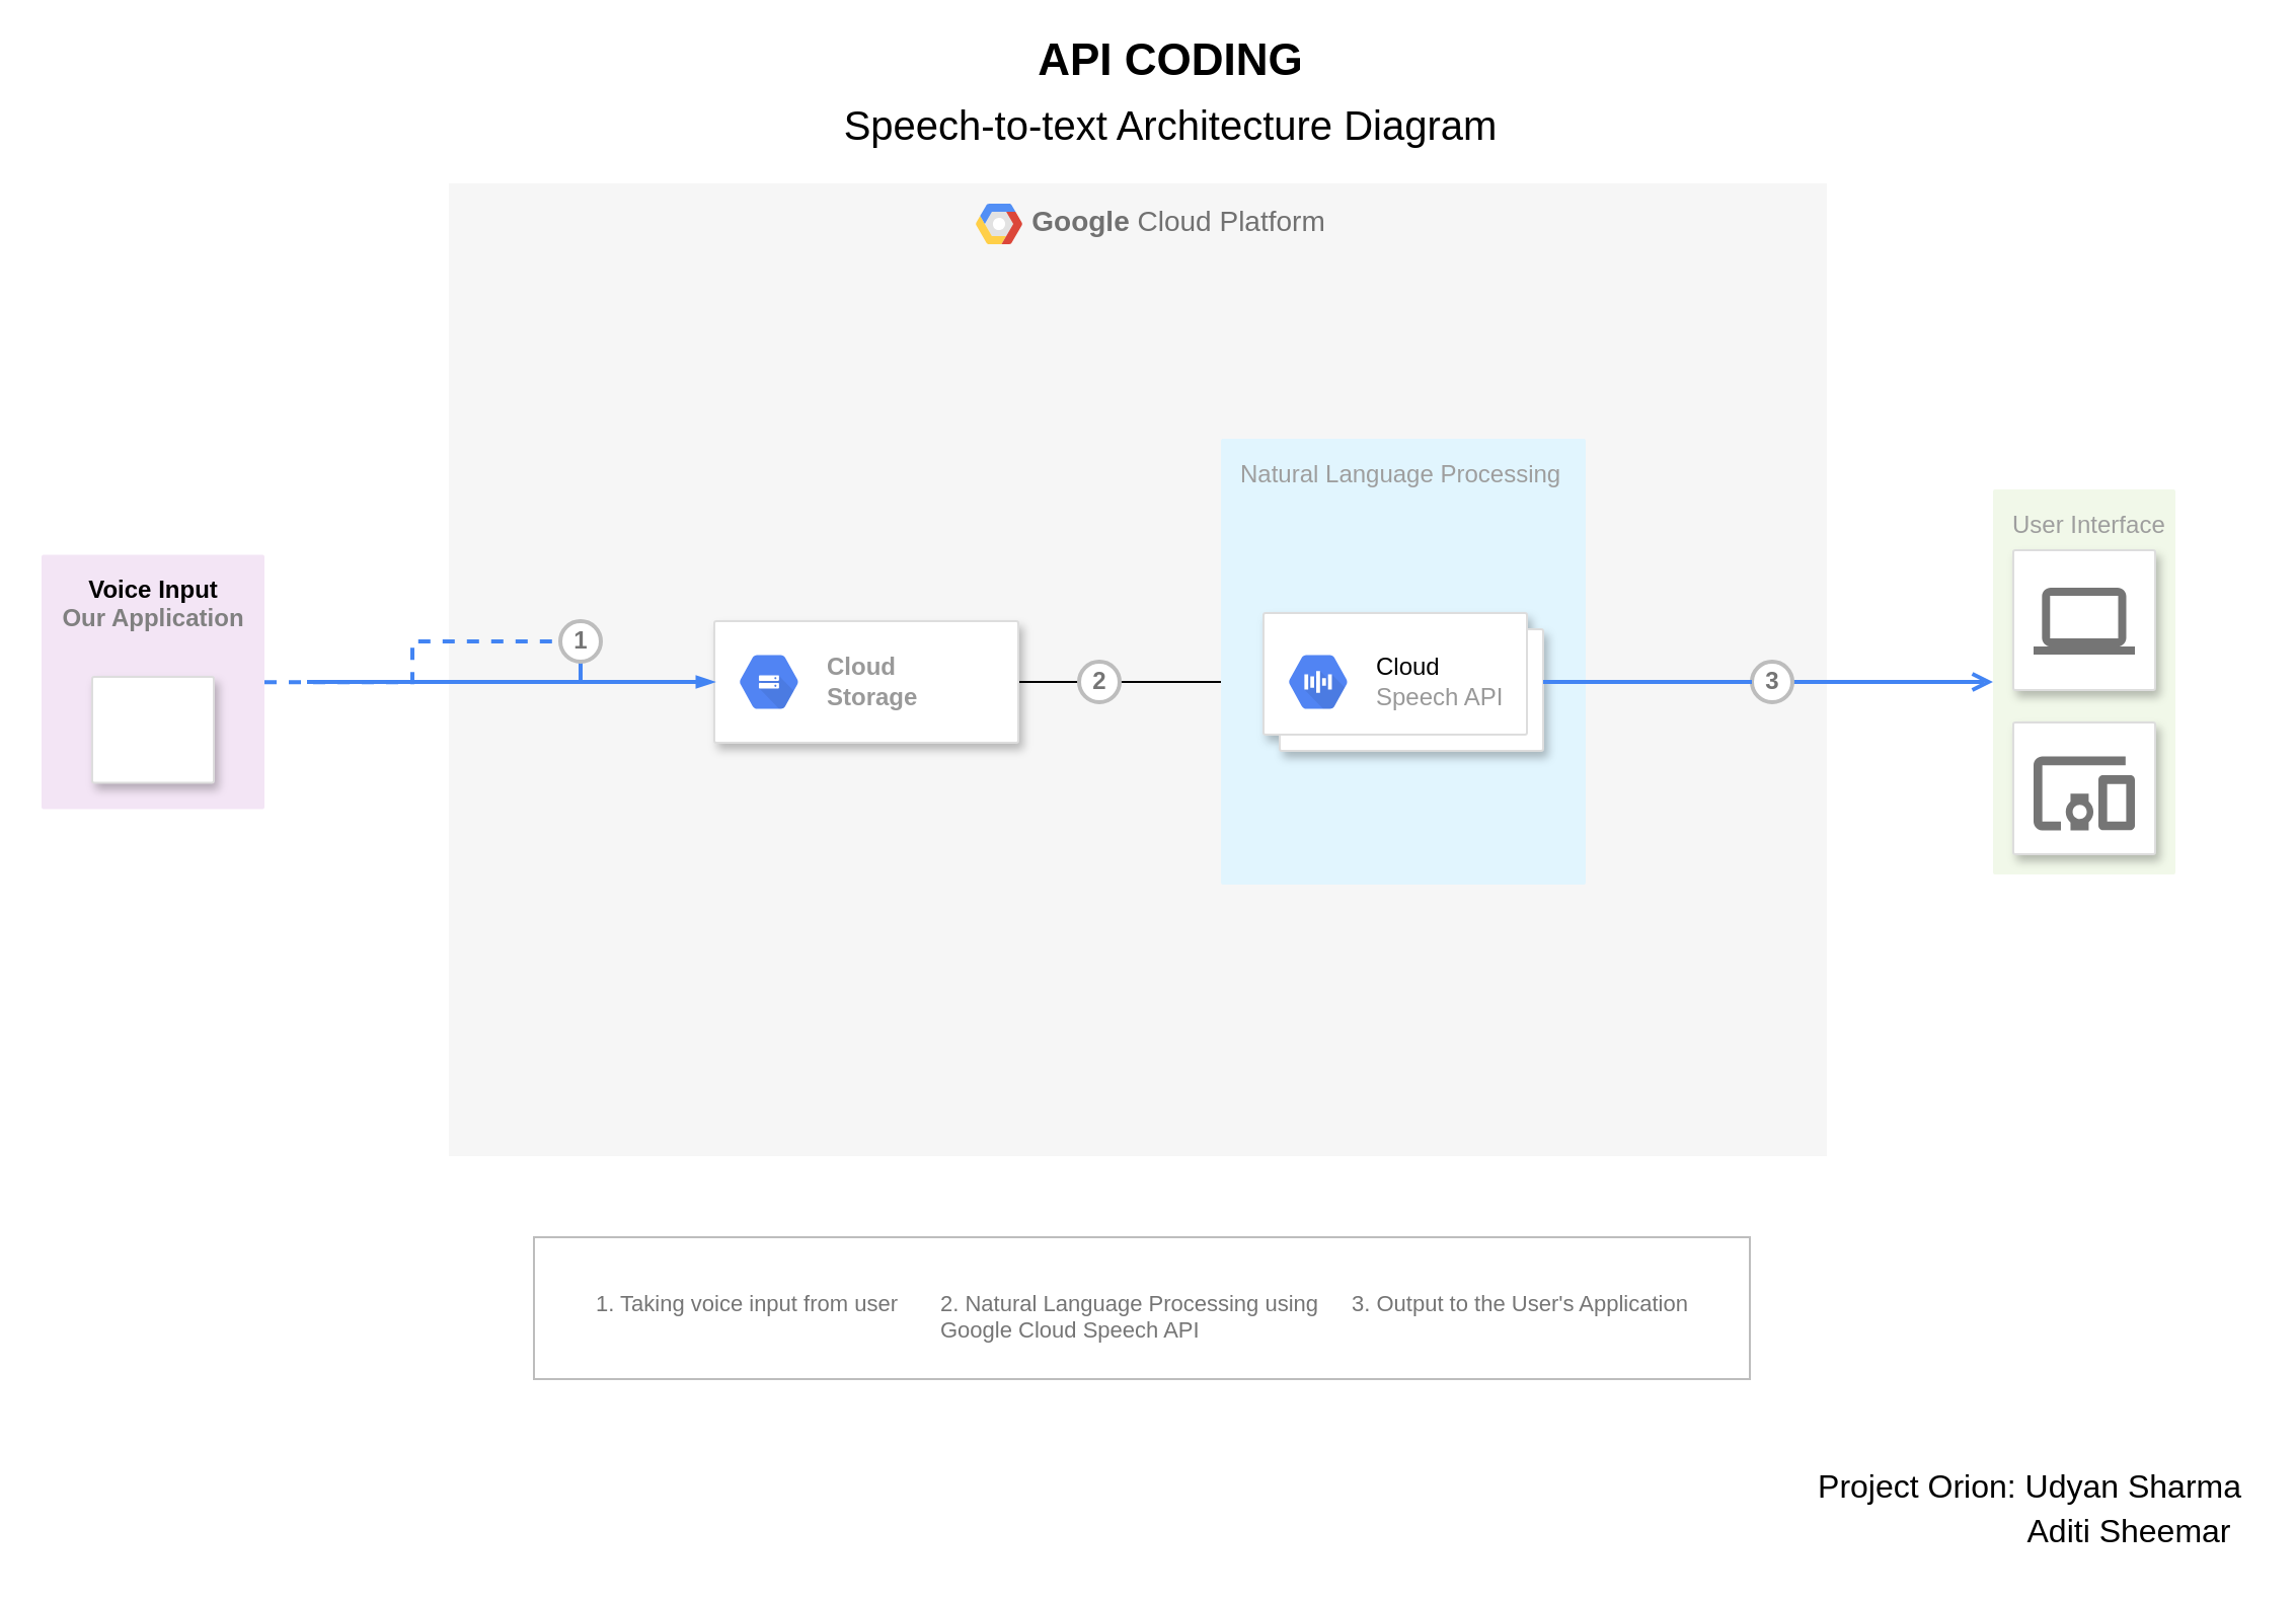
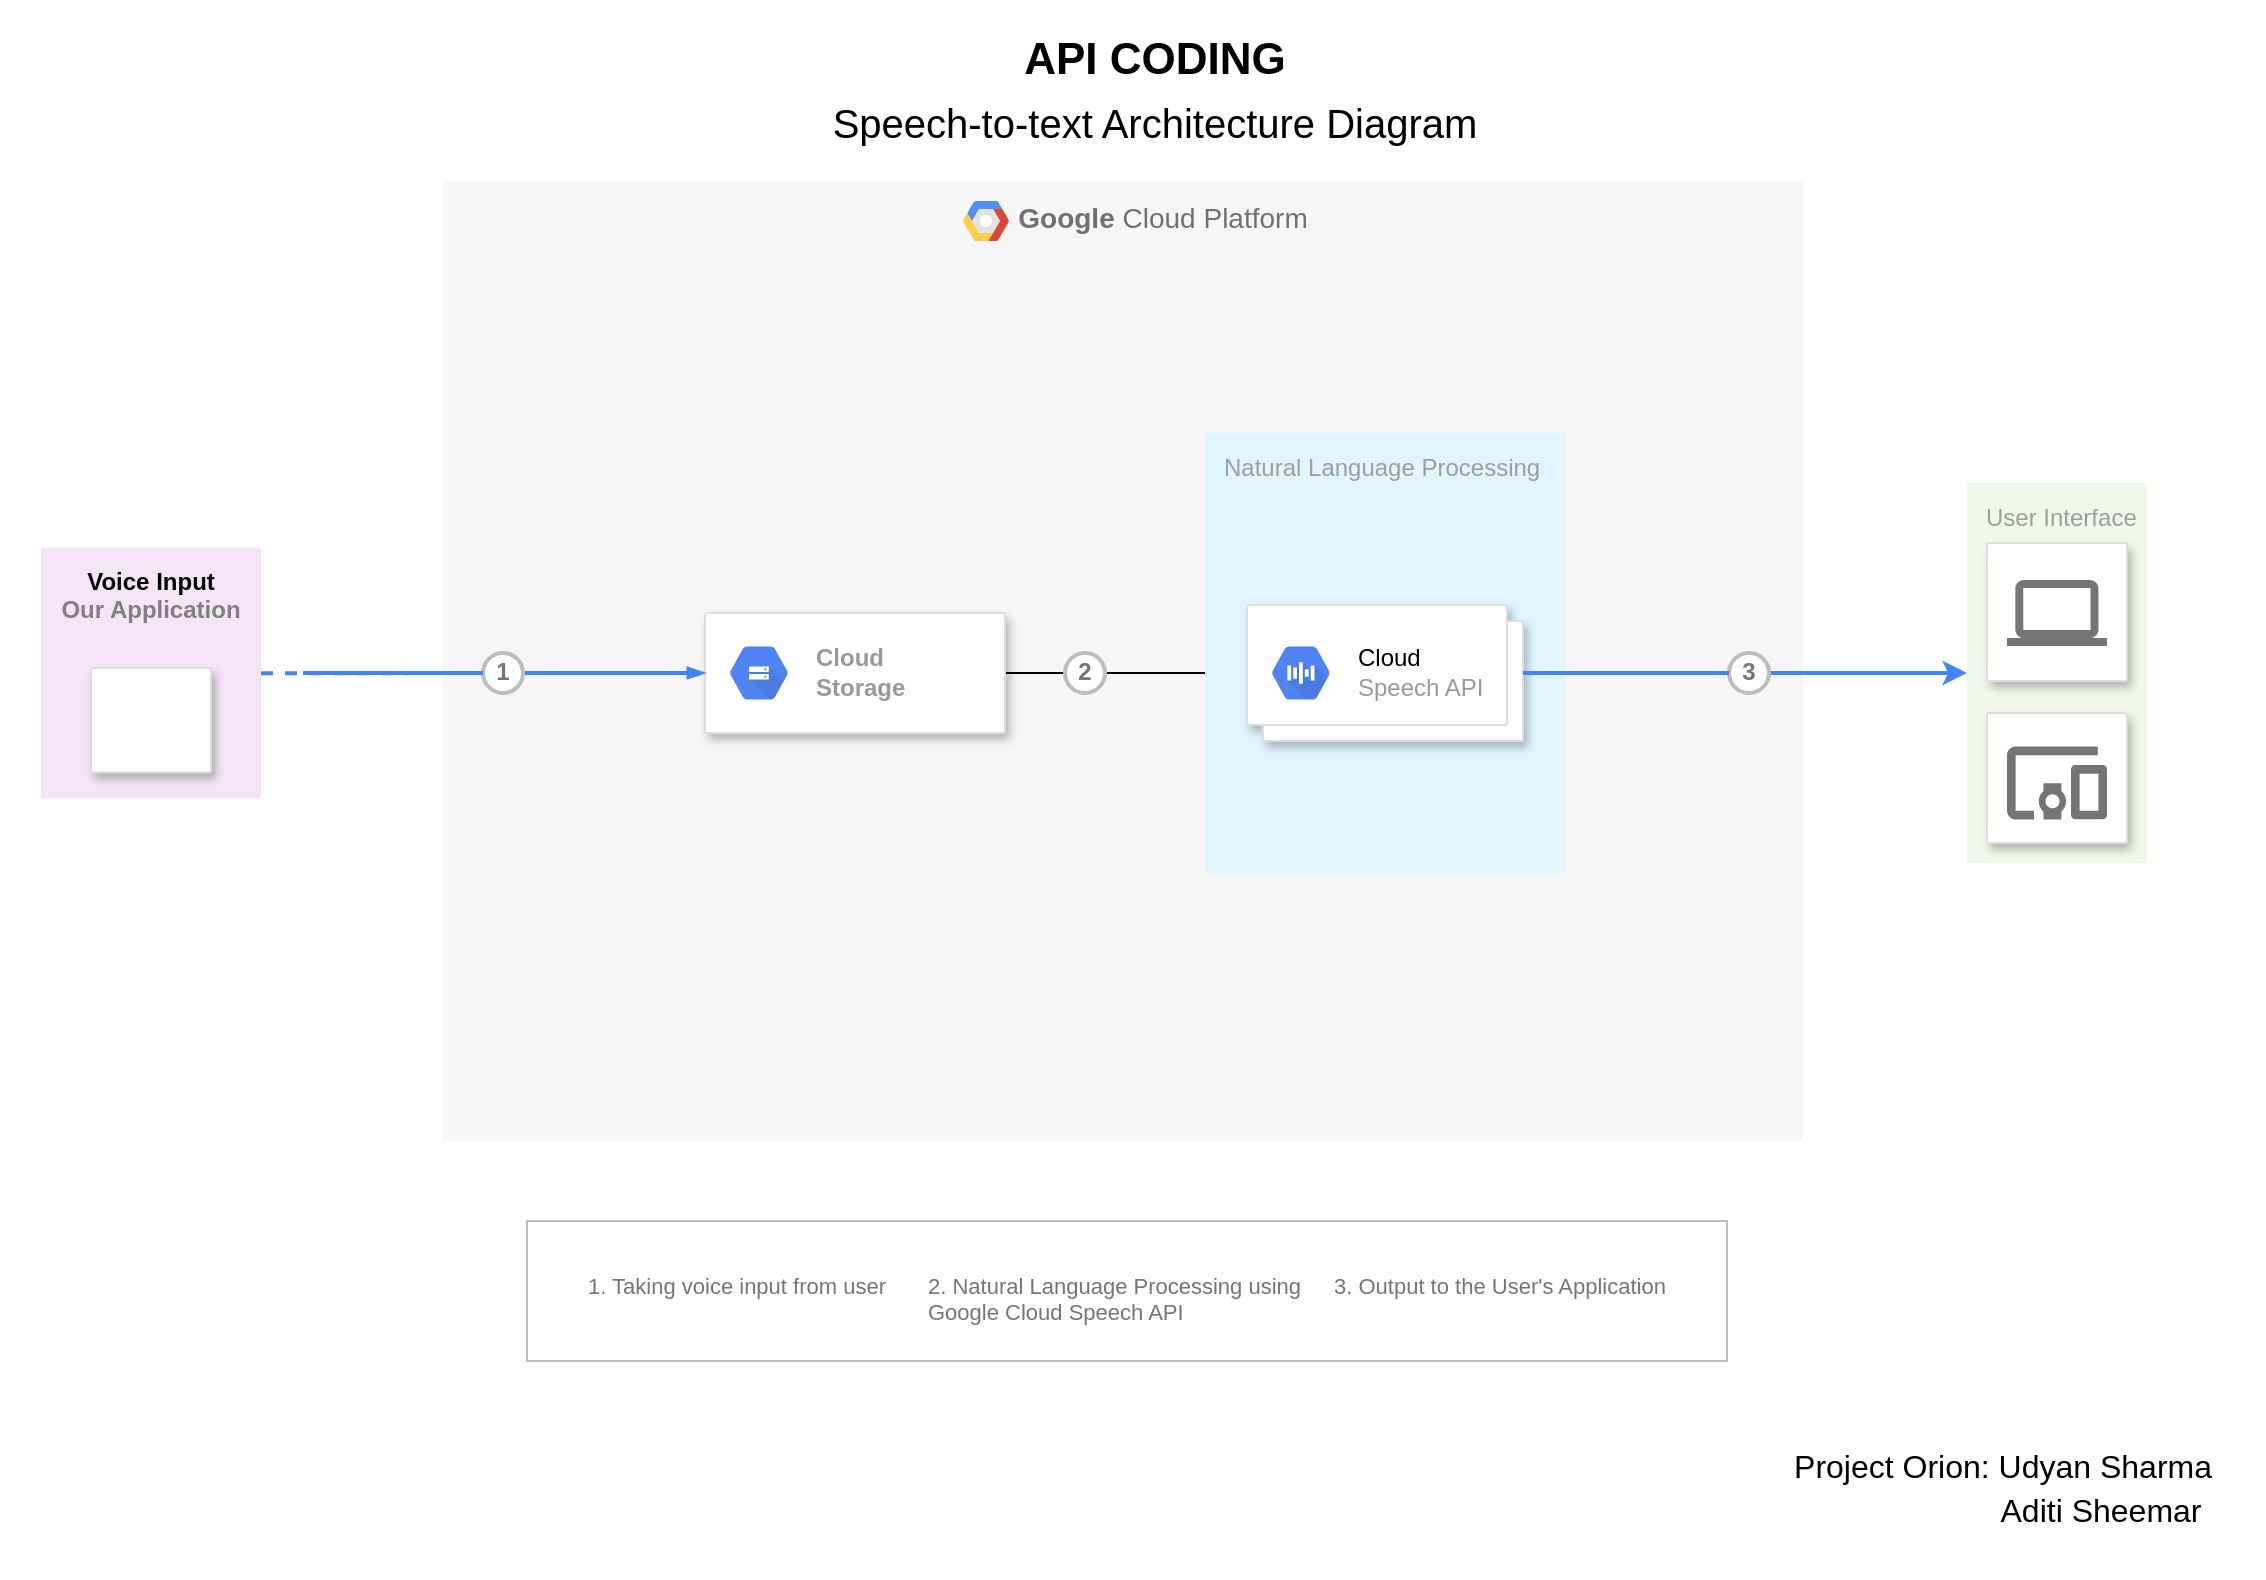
- <mxCell id="29" value="1" style="shape=ellipse;fillColor=#ffffff;strokeColor=#BDBDBD;strokeWidth=2;shadow=0;gradientColor=none;fontColor=#757575;align=center;html=1;fontStyle=1;spacingTop=-1;" parent="1" vertex="1"><mxGeometry x="276" y="306" width="20" height="20" as="geometry" /></mxCell>
+ <mxCell id="29" value="1" style="shape=ellipse;fillColor=#ffffff;strokeColor=#BDBDBD;strokeWidth=2;shadow=0;gradientColor=none;fontColor=#757575;align=center;html=1;fontStyle=1;spacingTop=-1;" parent="1" vertex="1"><mxGeometry x="241" y="326" width="20" height="20" as="geometry" /></mxCell>
- <mxCell id="26" style="edgeStyle=orthogonalEdgeStyle;rounded=0;orthogonalLoop=1;jettySize=auto;html=1;exitX=1;exitY=0.5;exitDx=0;exitDy=0;entryX=0;entryY=0.5;entryDx=0;entryDy=0;fontColor=#808080;startArrow=none;fillColor=#dae8fc;strokeColor=#4284F3;strokeWidth=2;endArrow=open;" edge="1" parent="1" source="27" target="12"><mxGeometry relative="1" as="geometry" /></mxCell>
+ <mxCell id="26" style="edgeStyle=orthogonalEdgeStyle;rounded=0;orthogonalLoop=1;jettySize=auto;html=1;exitX=1;exitY=0.5;exitDx=0;exitDy=0;entryX=0;entryY=0.5;entryDx=0;entryDy=0;fontColor=#808080;startArrow=none;fillColor=#dae8fc;strokeColor=#4284F3;strokeWidth=2;" edge="1" parent="1" source="27" target="12"><mxGeometry relative="1" as="geometry" /></mxCell>
